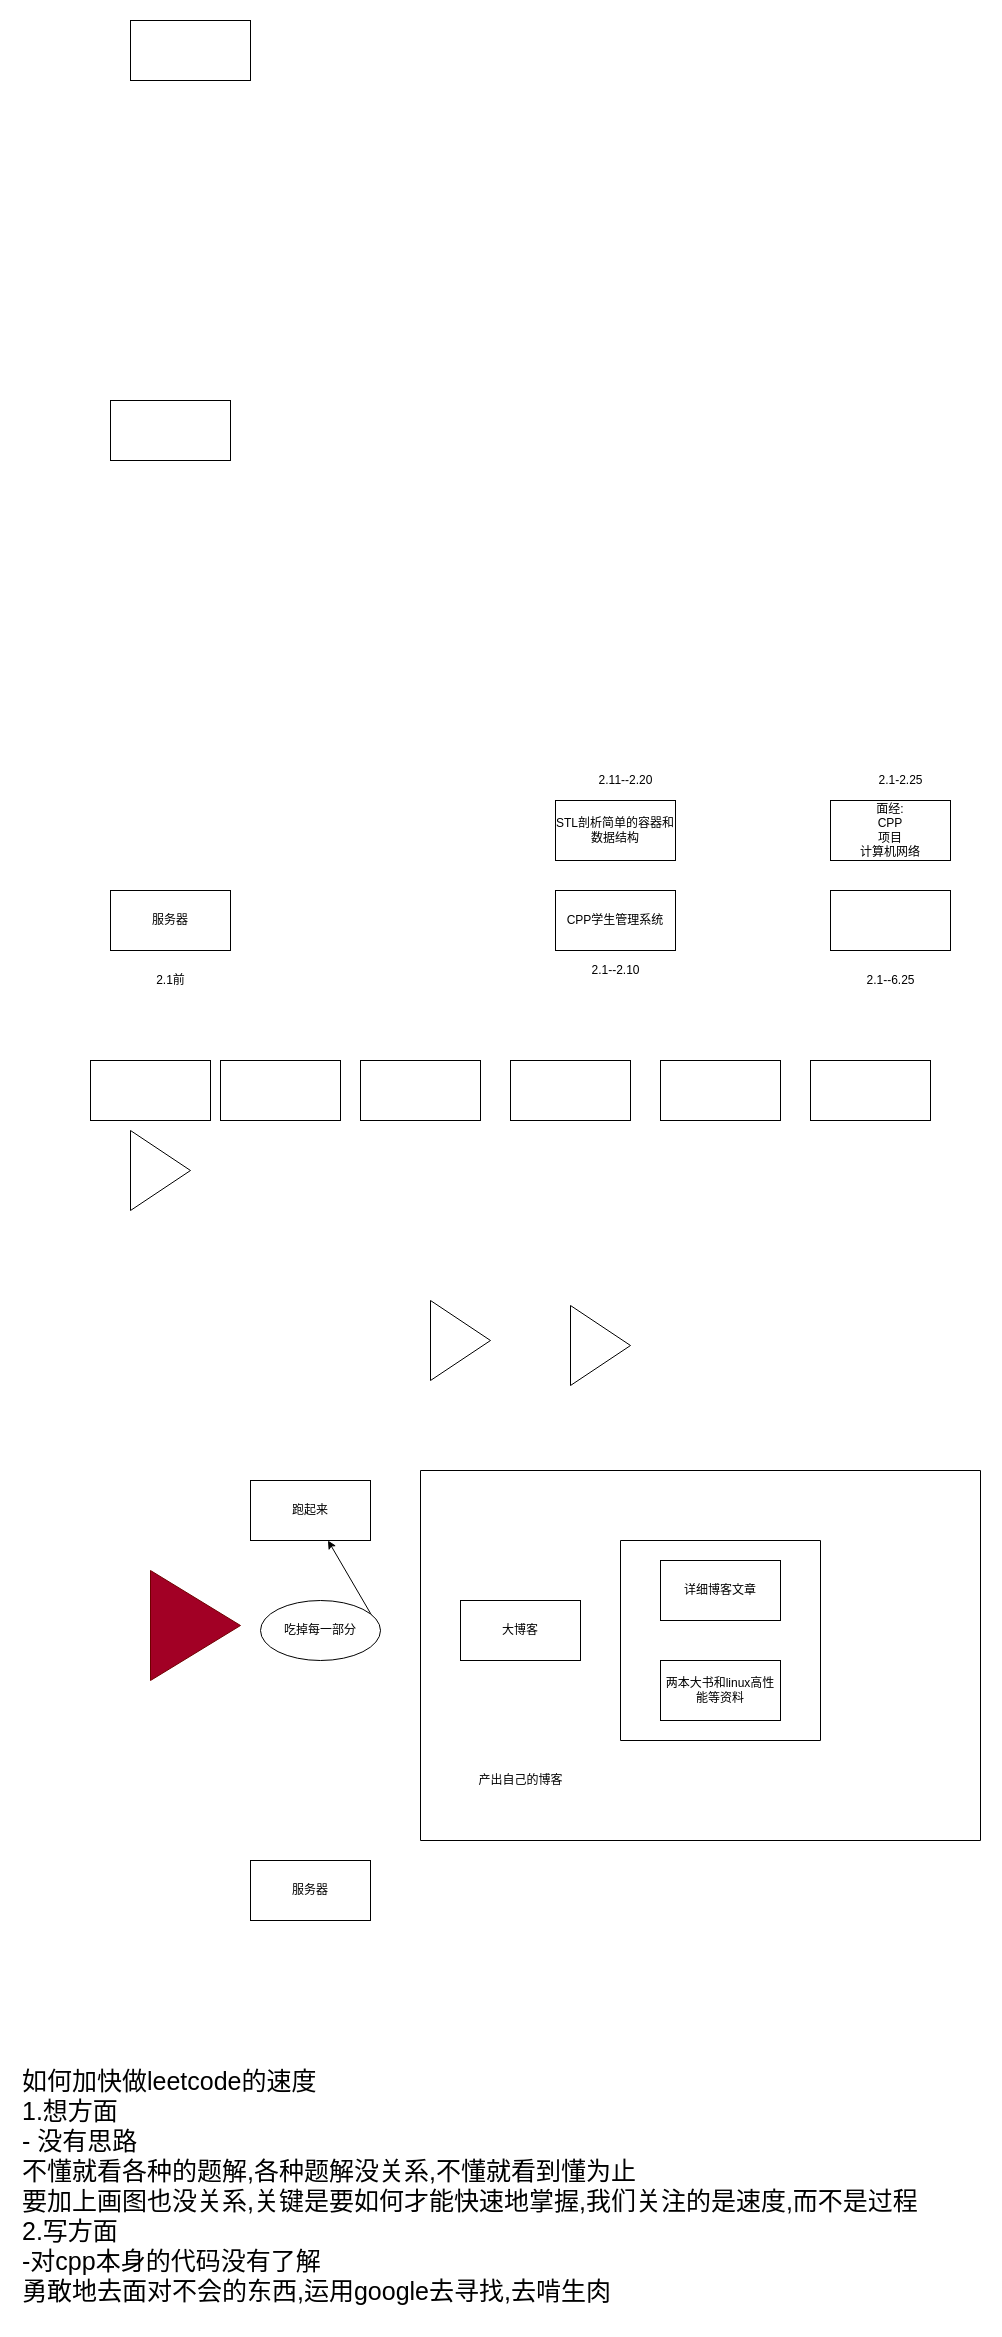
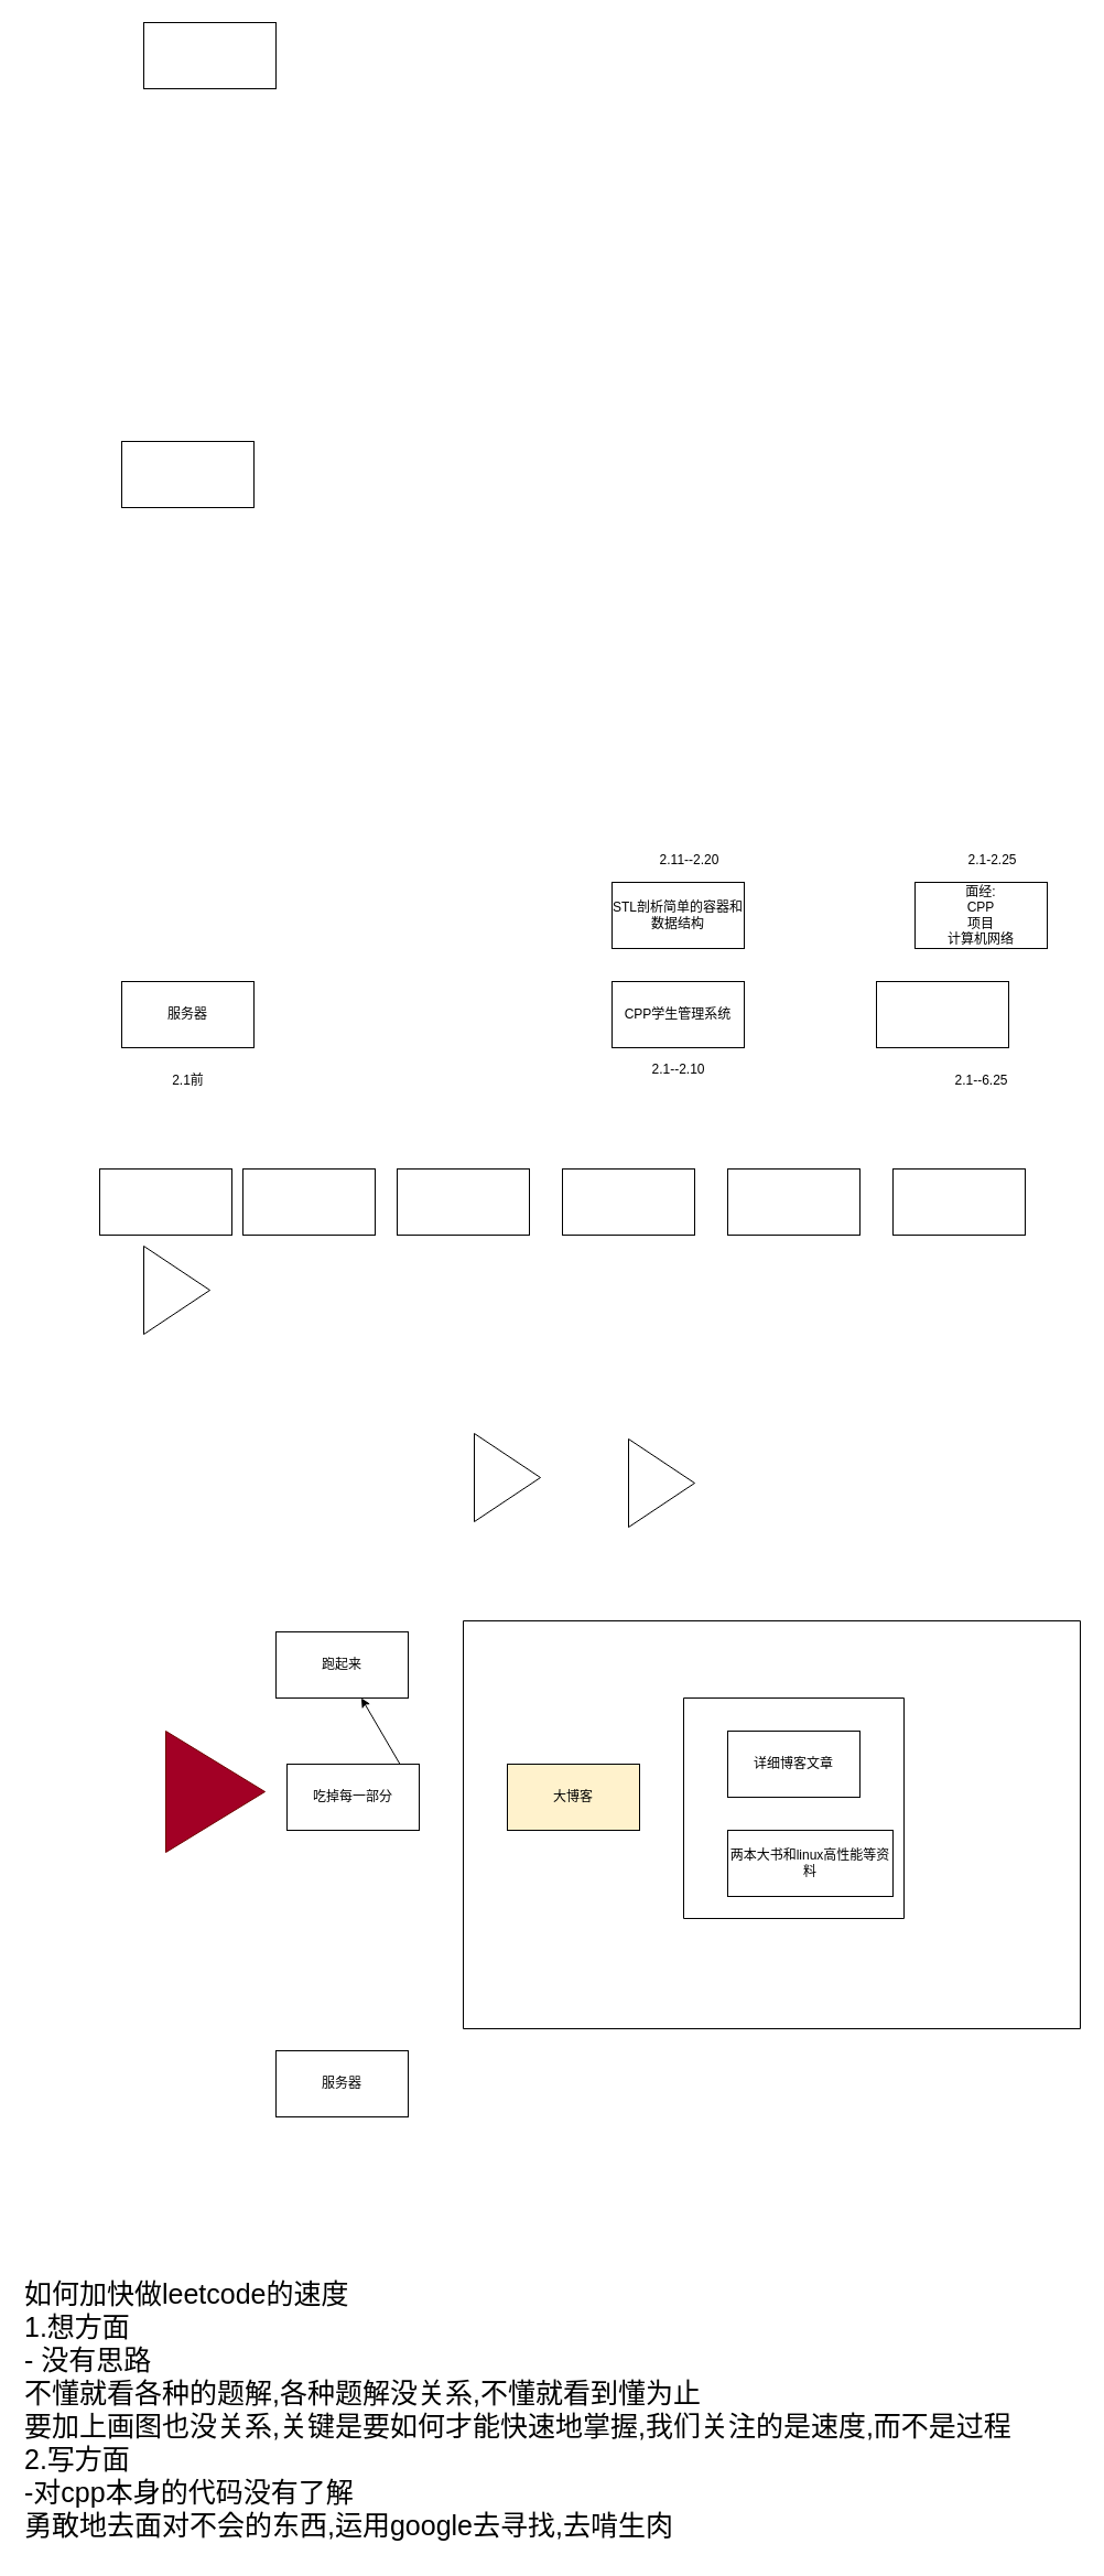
- <mxCell id="5" value="&lt;font color=&quot;#ffffff&quot;&gt;LeetCode刷完&lt;/font&gt;" style="whiteSpace=wrap;html=1;fontColor=#000000;" parent="1" vertex="1"><mxGeometry x="830" y="890" width="120" height="60" as="geometry" /></mxCell>
+ <mxCell id="5" value="&lt;font color=&quot;#ffffff&quot;&gt;LeetCode刷完&lt;/font&gt;" style="whiteSpace=wrap;html=1;fontColor=#000000;" parent="1" vertex="1"><mxGeometry x="795" y="890" width="120" height="60" as="geometry" /></mxCell>
- <mxCell id="8" value="详细博客文章" style="whiteSpace=wrap;html=1;" parent="1" vertex="1"><mxGeometry x="660" y="1560" width="120" height="60" as="geometry" /></mxCell>
+ <mxCell id="8" value="详细博客文章" style="whiteSpace=wrap;html=1;" parent="1" vertex="1"><mxGeometry x="660" y="1570" width="120" height="60" as="geometry" /></mxCell>
- <mxCell id="11" value="吃掉每一部分" style="ellipse;whiteSpace=wrap;html=1;" parent="1" vertex="1"><mxGeometry x="260" y="1600" width="120" height="60" as="geometry" /></mxCell>
+ <mxCell id="11" value="吃掉每一部分" style="whiteSpace=wrap;html=1;" parent="1" vertex="1"><mxGeometry x="260" y="1600" width="120" height="60" as="geometry" /></mxCell>
- <mxCell id="9" value="大博客" style="whiteSpace=wrap;html=1;" parent="1" vertex="1"><mxGeometry x="460" y="1600" width="120" height="60" as="geometry" /></mxCell>
+ <mxCell id="9" value="大博客" style="whiteSpace=wrap;html=1;fillColor=#fff2cc;" parent="1" vertex="1"><mxGeometry x="460" y="1600" width="120" height="60" as="geometry" /></mxCell>
- <mxCell id="12" value="两本大书和linux高性能等资料" style="whiteSpace=wrap;html=1;" parent="1" vertex="1"><mxGeometry x="660" y="1660" width="120" height="60" as="geometry" /></mxCell>
+ <mxCell id="12" value="两本大书和linux高性能等资料" style="whiteSpace=wrap;html=1;" parent="1" vertex="1"><mxGeometry x="660" y="1660" width="150" height="60" as="geometry" /></mxCell>
- <mxCell id="15" value="&lt;font color=&quot;#000000&quot;&gt;产出自己的博客&lt;/font&gt;" style="text;html=1;align=center;verticalAlign=middle;resizable=0;points=[];autosize=1;strokeColor=none;fillColor=none;" parent="1" vertex="1"><mxGeometry x="470" y="1770" width="100" height="20" as="geometry" /></mxCell>
